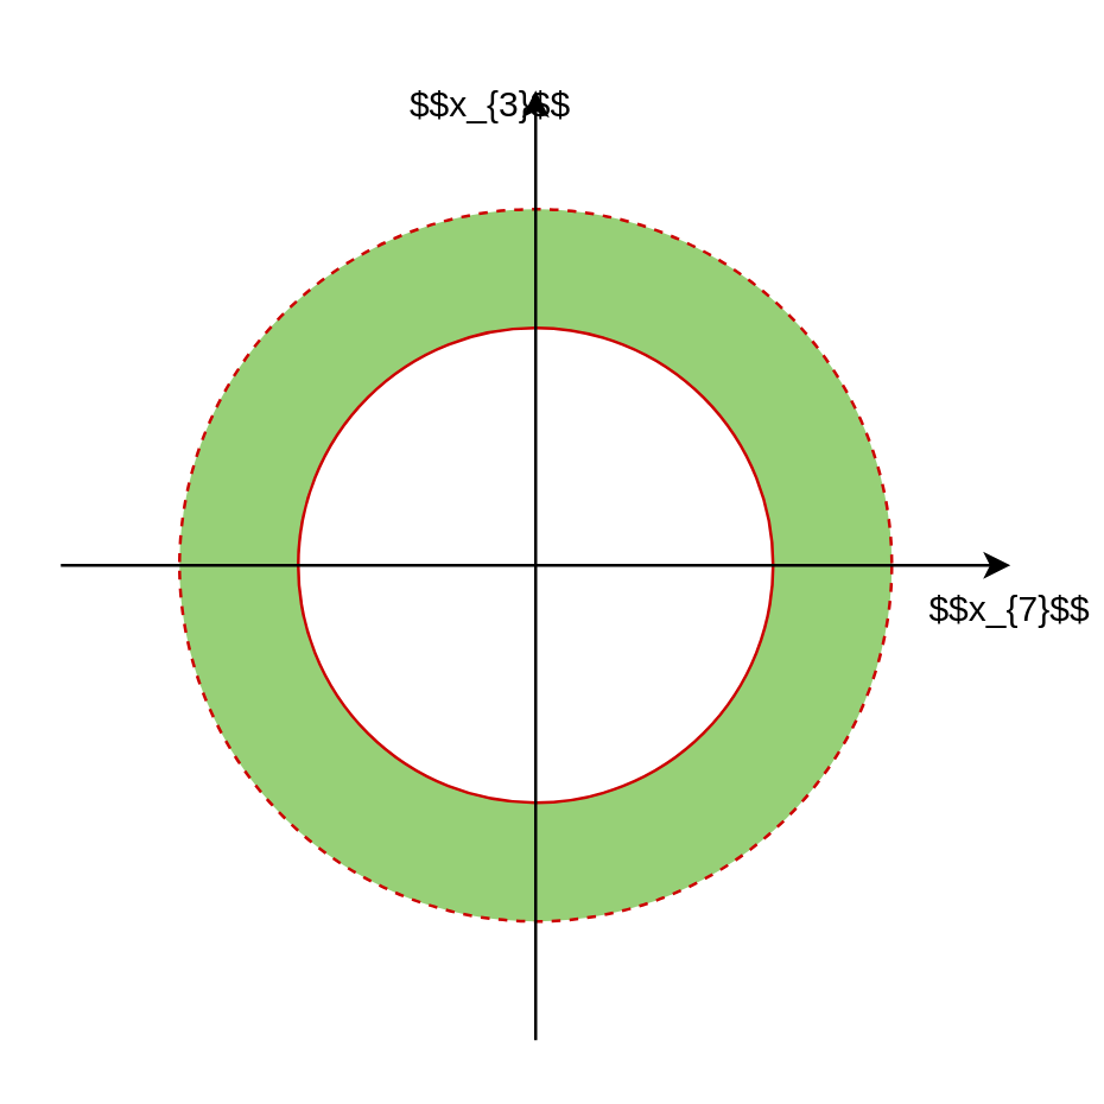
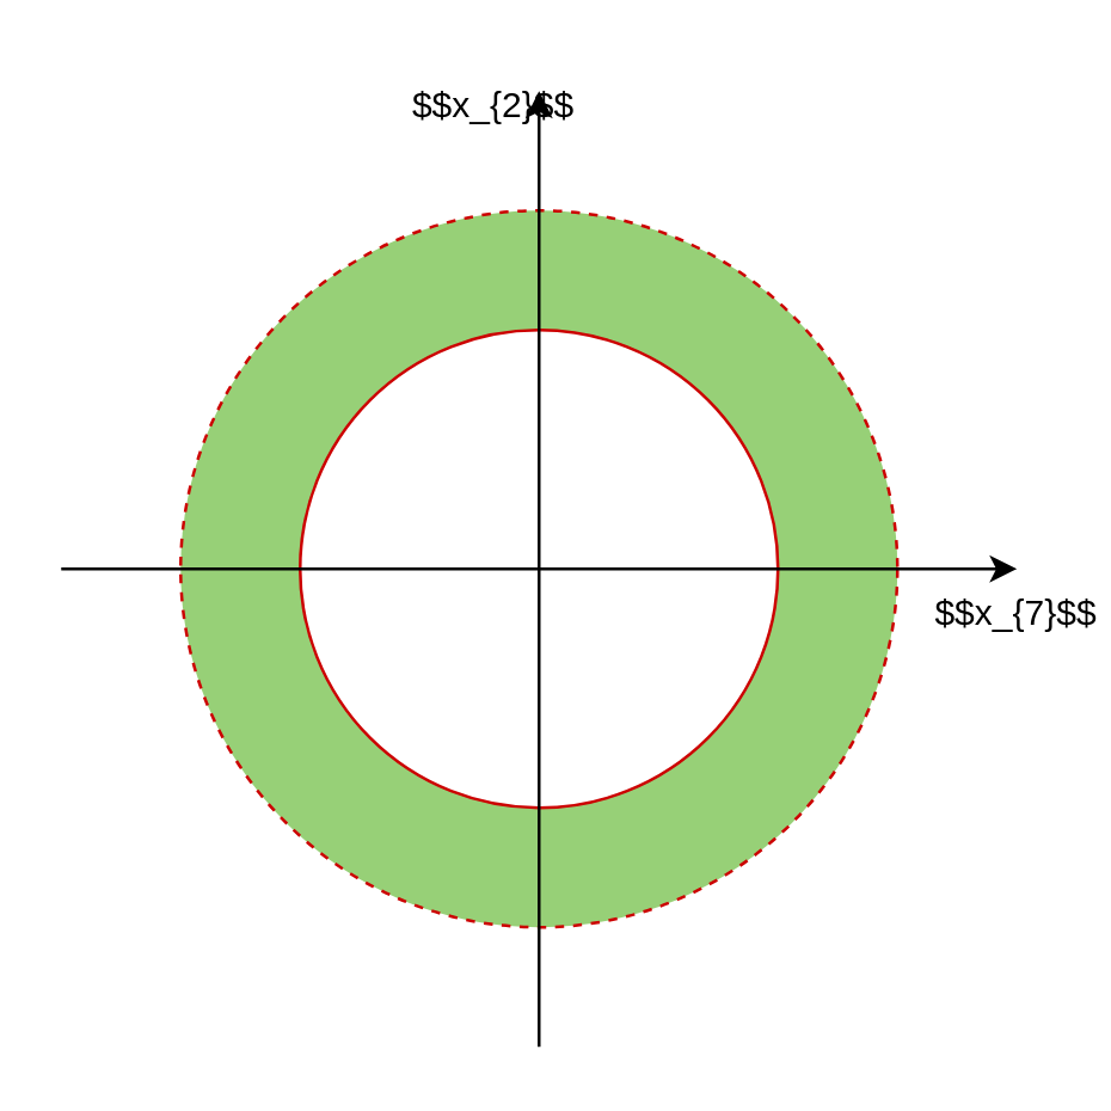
- <mxCell id="3" value="$$x_{3}$$" style="text;html=1;strokeColor=none;fillColor=none;align=center;verticalAlign=middle;whiteSpace=wrap;rounded=0;" vertex="1" parent="1"><mxGeometry x="150" y="20" width="30" height="30" as="geometry" /></mxCell>
+ <mxCell id="3" value="$$x_{2}$$" style="text;html=1;strokeColor=none;fillColor=none;align=center;verticalAlign=middle;whiteSpace=wrap;rounded=0;" vertex="1" parent="1"><mxGeometry x="150" y="20" width="30" height="30" as="geometry" /></mxCell>
